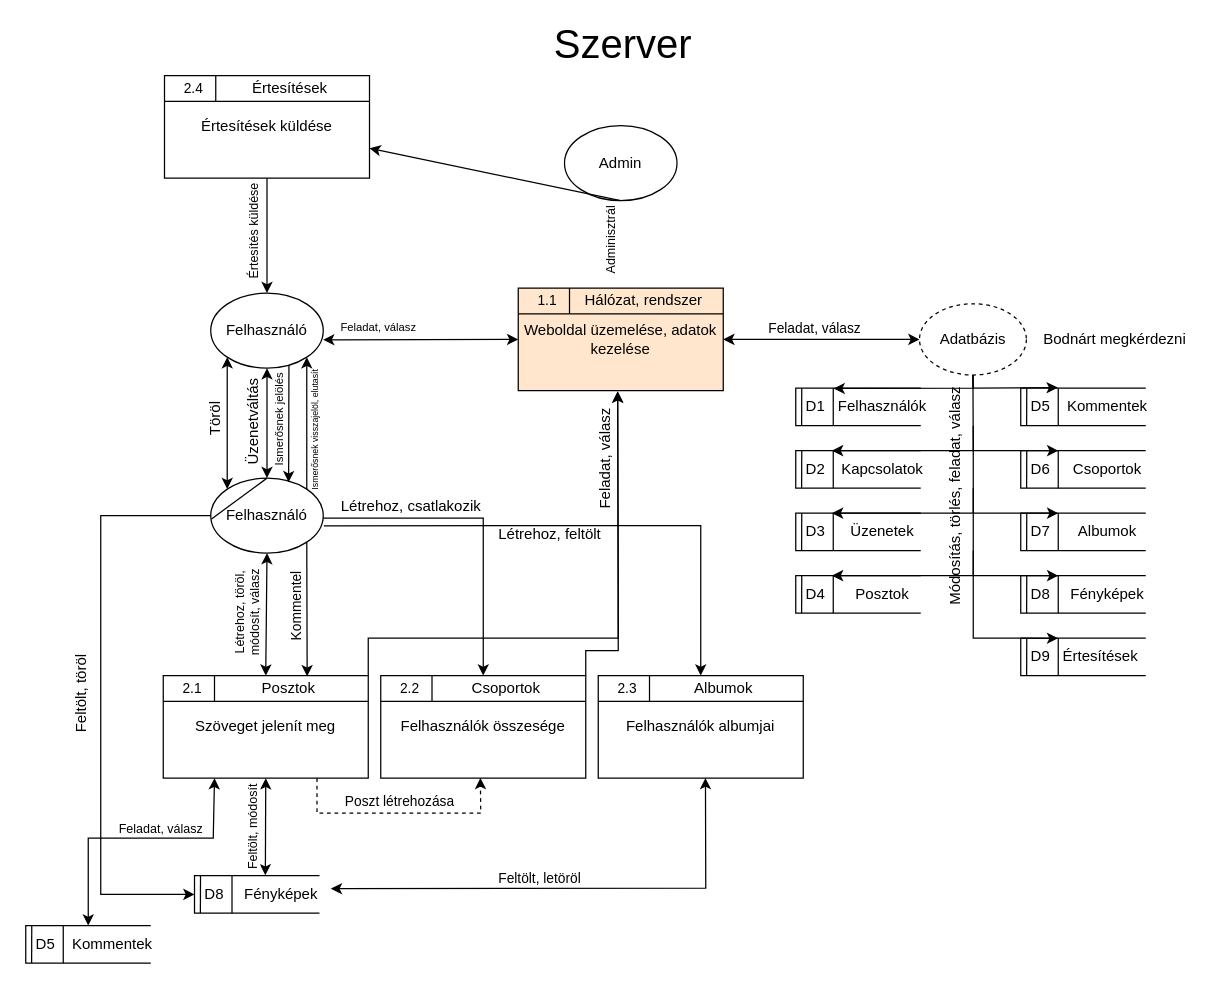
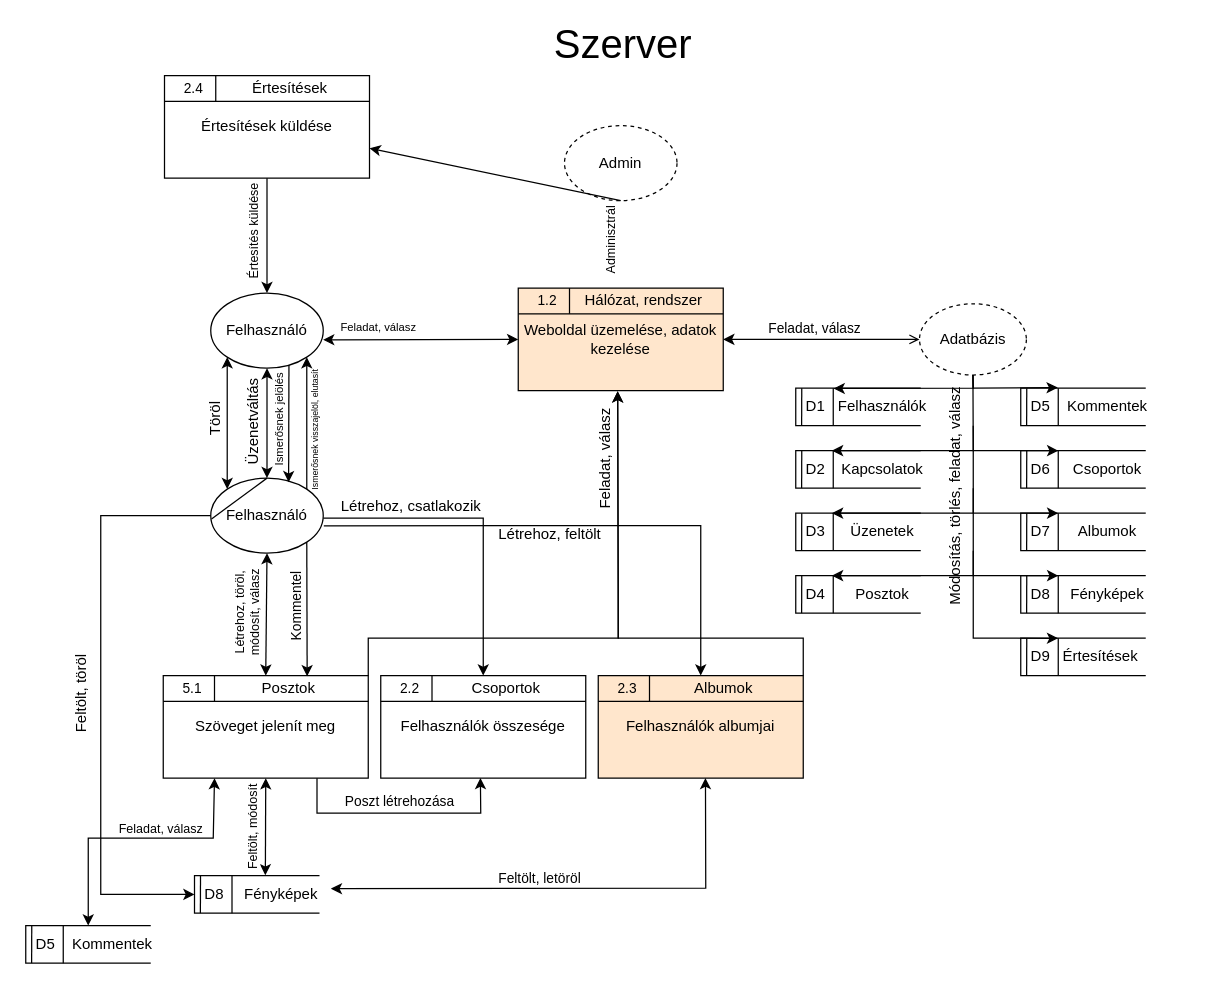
- <mxCell id="57" value="Admin" style="ellipse;whiteSpace=wrap;html=1;" vertex="1" parent="1"><mxGeometry x="451" y="100" width="90" height="60" as="geometry" /></mxCell>
+ <mxCell id="57" value="Admin" style="ellipse;whiteSpace=wrap;html=1;dashed=1;" vertex="1" parent="1"><mxGeometry x="451" y="100" width="90" height="60" as="geometry" /></mxCell>
- <mxCell id="7" value="&lt;font style=&quot;font-size: 11px;&quot;&gt;1.1&lt;/font&gt;" style="text;html=1;align=center;verticalAlign=middle;resizable=0;points=[];autosize=1;strokeColor=none;fillColor=none;" vertex="1" parent="2"><mxGeometry x="3" y="-5" width="40" height="30" as="geometry" /></mxCell>
+ <mxCell id="7" value="&lt;font style=&quot;font-size: 11px;&quot;&gt;1.2&lt;/font&gt;" style="text;html=1;align=center;verticalAlign=middle;resizable=0;points=[];autosize=1;strokeColor=none;fillColor=none;" vertex="1" parent="2"><mxGeometry x="3" y="-5" width="40" height="30" as="geometry" /></mxCell>
- <mxCell id="13" value="" style="endArrow=classic;startArrow=classic;html=1;rounded=0;exitX=1;exitY=0.5;exitDx=0;exitDy=0;entryX=0;entryY=0.5;entryDx=0;entryDy=0;" edge="1" parent="1" source="3" target="12"><mxGeometry width="50" height="50" relative="1" as="geometry"><mxPoint x="594" y="290" as="sourcePoint" /><mxPoint x="644" y="240" as="targetPoint" /></mxGeometry></mxCell>
+ <mxCell id="13" value="" style="endArrow=open;startArrow=classic;html=1;rounded=0;exitX=1;exitY=0.5;exitDx=0;exitDy=0;entryX=0;entryY=0.5;entryDx=0;entryDy=0;" edge="1" parent="1" source="3" target="12"><mxGeometry width="50" height="50" relative="1" as="geometry"><mxPoint x="594" y="290" as="sourcePoint" /><mxPoint x="644" y="240" as="targetPoint" /></mxGeometry></mxCell>
- <mxCell id="89" value="Bodnárt megkérdezni" style="text;html=1;align=center;verticalAlign=middle;resizable=0;points=[];autosize=1;strokeColor=none;fillColor=none;" vertex="1" parent="1"><mxGeometry x="820.5" y="256" width="140" height="30" as="geometry" /></mxCell>
+ <mxCell id="92" value="" style="endArrow=classic;html=1;rounded=0;exitX=1;exitY=0;exitDx=0;exitDy=0;entryX=0.485;entryY=1.007;entryDx=0;entryDy=0;entryPerimeter=0;" edge="1" parent="1" source="65" target="3"><mxGeometry width="50" height="50" relative="1" as="geometry"><mxPoint x="534" y="520" as="sourcePoint" /><mxPoint x="584" y="470" as="targetPoint" /><Array as="points"><mxPoint x="642" y="510" /><mxPoint x="494" y="510" /></Array></mxGeometry></mxCell>
- <mxCell id="91" value="" style="endArrow=classic;html=1;rounded=0;exitX=1;exitY=0;exitDx=0;exitDy=0;entryX=0.485;entryY=1.01;entryDx=0;entryDy=0;entryPerimeter=0;" edge="1" parent="1" source="59" target="3"><mxGeometry width="50" height="50" relative="1" as="geometry"><mxPoint x="424" y="500" as="sourcePoint" /><mxPoint x="474" y="450" as="targetPoint" /><Array as="points"><mxPoint x="468" y="520" /><mxPoint x="494" y="520" /></Array></mxGeometry></mxCell>
- <mxCell id="75" value="&lt;font style=&quot;font-size: 11px;&quot;&gt;2.1&lt;/font&gt;" style="text;html=1;align=center;verticalAlign=middle;resizable=0;points=[];autosize=1;strokeColor=none;fillColor=none;" vertex="1" parent="70"><mxGeometry x="3" y="-5" width="40" height="30" as="geometry" /></mxCell>
+ <mxCell id="75" value="&lt;font style=&quot;font-size: 11px;&quot;&gt;5.1&lt;/font&gt;" style="text;html=1;align=center;verticalAlign=middle;resizable=0;points=[];autosize=1;strokeColor=none;fillColor=none;" vertex="1" parent="70"><mxGeometry x="3" y="-5" width="40" height="30" as="geometry" /></mxCell>
- <mxCell id="65" value="Felhasználók albumjai" style="rounded=0;whiteSpace=wrap;html=1;" vertex="1" parent="64"><mxGeometry width="164" height="82" as="geometry" /></mxCell>
+ <mxCell id="65" value="Felhasználók albumjai" style="rounded=0;whiteSpace=wrap;html=1;fillColor=#ffe6cc;" vertex="1" parent="64"><mxGeometry width="164" height="82" as="geometry" /></mxCell>
- <mxCell id="102" value="" style="endArrow=classic;html=1;rounded=0;exitX=0.75;exitY=1;exitDx=0;exitDy=0;entryX=0.486;entryY=0.998;entryDx=0;entryDy=0;entryPerimeter=0;dashed=1;" edge="1" parent="1" source="71" target="59"><mxGeometry width="50" height="50" relative="1" as="geometry"><mxPoint x="364" y="680" as="sourcePoint" /><mxPoint x="254" y="670" as="targetPoint" /><Array as="points"><mxPoint x="253" y="650" /><mxPoint x="384" y="650" /></Array></mxGeometry></mxCell>
+ <mxCell id="102" value="" style="endArrow=classic;html=1;rounded=0;exitX=0.75;exitY=1;exitDx=0;exitDy=0;entryX=0.486;entryY=0.998;entryDx=0;entryDy=0;entryPerimeter=0;" edge="1" parent="1" source="71" target="59"><mxGeometry width="50" height="50" relative="1" as="geometry"><mxPoint x="364" y="680" as="sourcePoint" /><mxPoint x="254" y="670" as="targetPoint" /><Array as="points"><mxPoint x="253" y="650" /><mxPoint x="384" y="650" /></Array></mxGeometry></mxCell>
